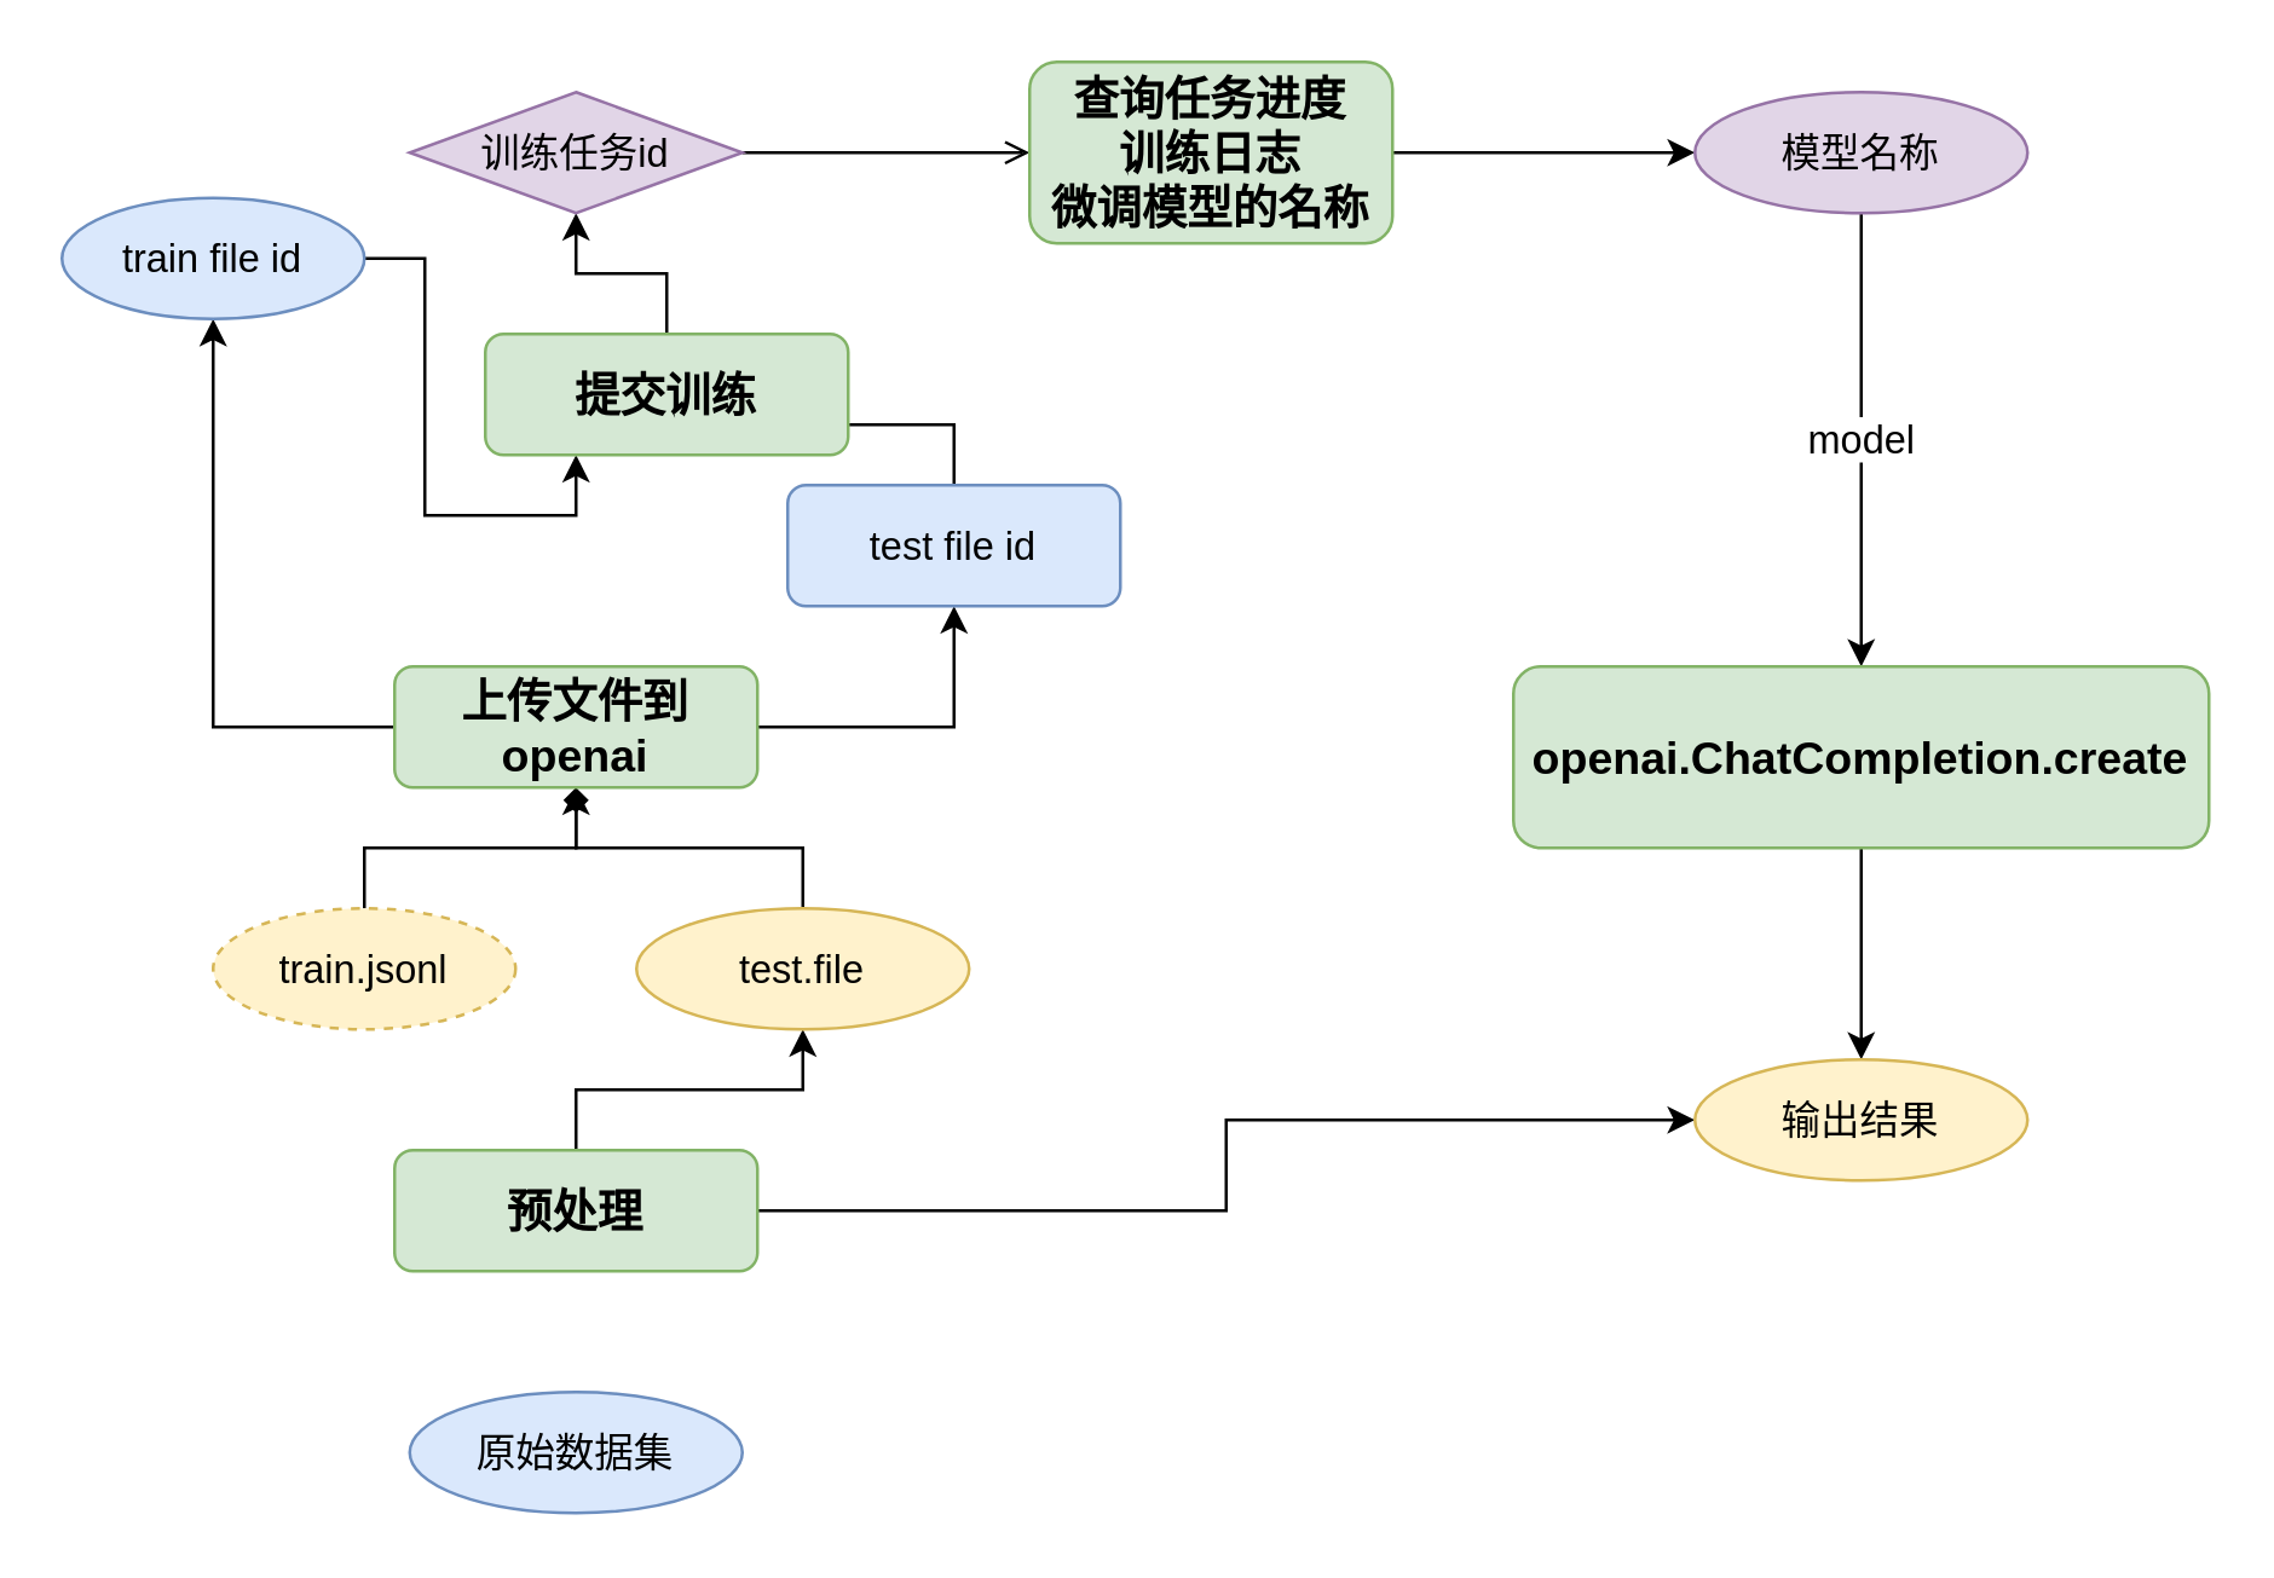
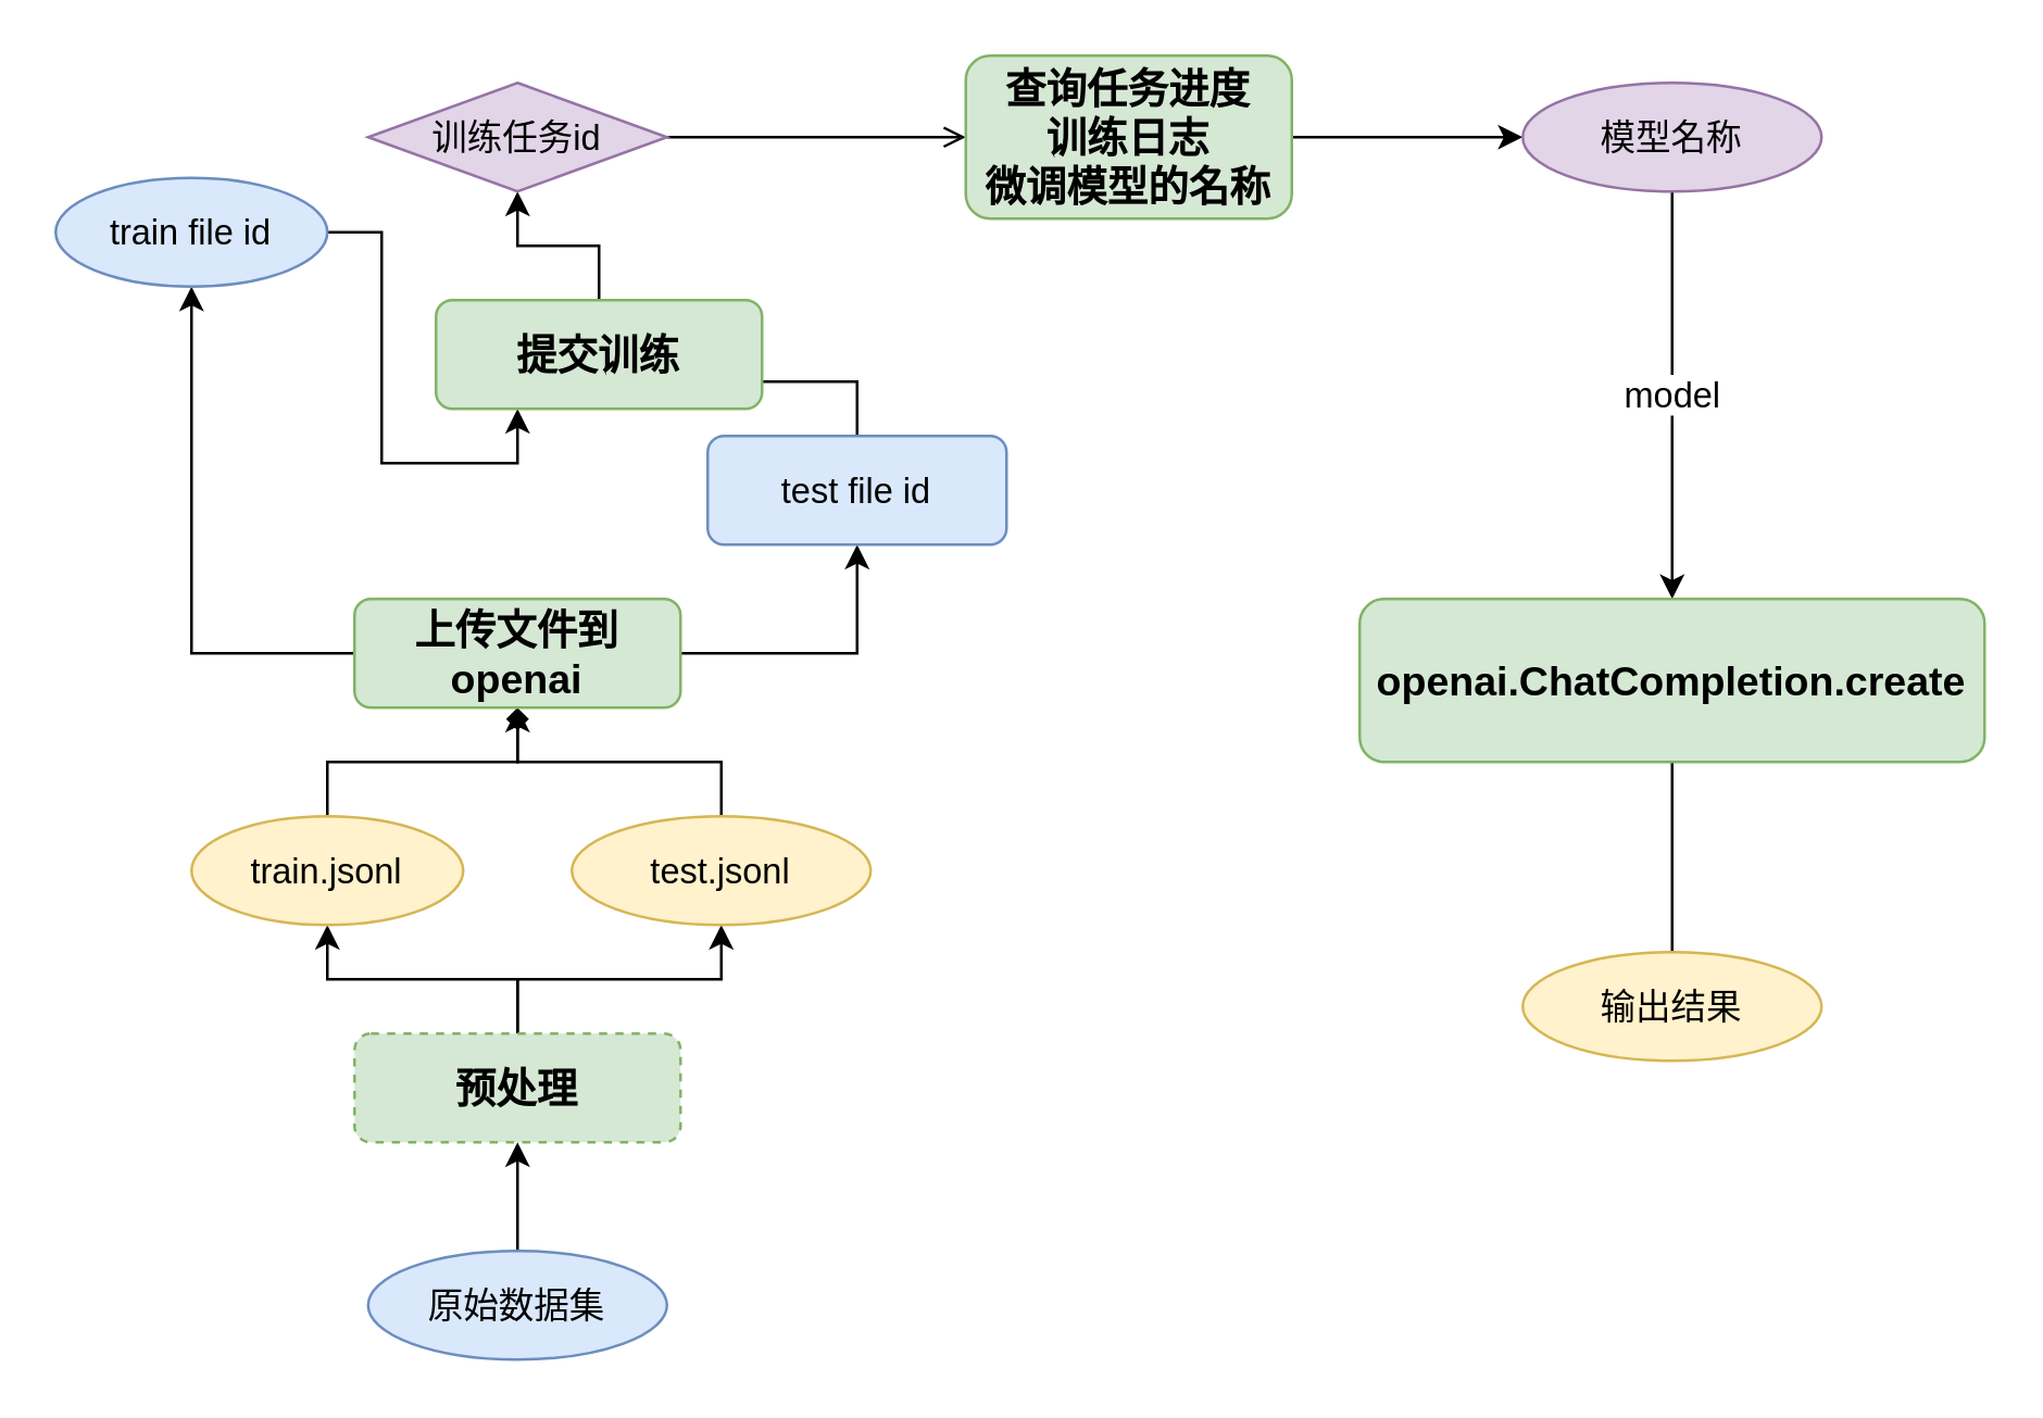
- <mxCell id="21" value="查询任务进度&lt;br style=&quot;font-size: 13px;&quot;&gt;训练日志&lt;br style=&quot;font-size: 13px;&quot;&gt;微调模型的名称" style="whiteSpace=wrap;html=1;rounded=1;fillColor=#d5e8d4;strokeColor=#82b366;fontStyle=1;fontSize=15;shadow=0;" vertex="1" parent="1"><mxGeometry x="340" y="20" width="120" height="60" as="geometry" /></mxCell>
+ <mxCell id="21" value="查询任务进度&lt;br style=&quot;font-size: 13px;&quot;&gt;训练日志&lt;br style=&quot;font-size: 13px;&quot;&gt;微调模型的名称" style="whiteSpace=wrap;html=1;rounded=1;fillColor=#d5e8d4;strokeColor=#82b366;fontStyle=1;fontSize=15;shadow=0;" vertex="1" parent="1"><mxGeometry x="355" y="20" width="120" height="60" as="geometry" /></mxCell>
- <mxCell id="6" value="train.jsonl" style="ellipse;whiteSpace=wrap;html=1;fillColor=#fff2cc;strokeColor=#d6b656;fontStyle=0;fontSize=13;shadow=0;dashed=1;" vertex="1" parent="1"><mxGeometry x="70" y="300" width="100" height="40" as="geometry" /></mxCell>
+ <mxCell id="6" value="train.jsonl" style="ellipse;whiteSpace=wrap;html=1;fillColor=#fff2cc;strokeColor=#d6b656;fontStyle=0;fontSize=13;shadow=0;" vertex="1" parent="1"><mxGeometry x="70" y="300" width="100" height="40" as="geometry" /></mxCell>
- <mxCell id="8" value="test.file" style="ellipse;whiteSpace=wrap;html=1;fillColor=#fff2cc;strokeColor=#d6b656;fontStyle=0;fontSize=13;shadow=0;" vertex="1" parent="1"><mxGeometry x="210" y="300" width="110" height="40" as="geometry" /></mxCell>
+ <mxCell id="8" value="test.jsonl" style="ellipse;whiteSpace=wrap;html=1;fillColor=#fff2cc;strokeColor=#d6b656;fontStyle=0;fontSize=13;shadow=0;" vertex="1" parent="1"><mxGeometry x="210" y="300" width="110" height="40" as="geometry" /></mxCell>
- <mxCell id="24" style="edgeStyle=orthogonalEdgeStyle;rounded=0;orthogonalLoop=1;jettySize=auto;html=1;entryX=0.5;entryY=0;entryDx=0;entryDy=0;fontStyle=0;fontSize=13;shadow=0;" edge="1" parent="1" source="25" target="26"><mxGeometry relative="1" as="geometry" /></mxCell>
+ <mxCell id="24" style="edgeStyle=orthogonalEdgeStyle;rounded=0;orthogonalLoop=1;jettySize=auto;html=1;entryX=0.5;entryY=0;entryDx=0;entryDy=0;fontStyle=0;fontSize=13;shadow=0;endArrow=none;" edge="1" parent="1" source="25" target="26"><mxGeometry relative="1" as="geometry" /></mxCell>
- <mxCell id="2" value="" style="edgeStyle=orthogonalEdgeStyle;rounded=0;orthogonalLoop=1;jettySize=auto;html=1;fontStyle=0;fontSize=13;shadow=0;" edge="1" parent="1" source="4" target="26"><mxGeometry relative="1" as="geometry"><mxPoint x="130" y="340" as="targetPoint" /></mxGeometry></mxCell>
+ <mxCell id="2" value="" style="edgeStyle=orthogonalEdgeStyle;rounded=0;orthogonalLoop=1;jettySize=auto;html=1;fontStyle=0;fontSize=13;shadow=0;" edge="1" parent="1" source="4" target="6"><mxGeometry relative="1" as="geometry"><mxPoint x="130" y="340" as="targetPoint" /></mxGeometry></mxCell>
- <mxCell id="4" value="预处理" style="rounded=1;whiteSpace=wrap;html=1;fillColor=#d5e8d4;strokeColor=#82b366;fontStyle=1;fontSize=15;shadow=0;" vertex="1" parent="1"><mxGeometry x="130" y="380" width="120" height="40" as="geometry" /></mxCell>
+ <mxCell id="4" value="预处理" style="rounded=1;whiteSpace=wrap;html=1;fillColor=#d5e8d4;strokeColor=#82b366;fontStyle=1;fontSize=15;shadow=0;dashed=1;" vertex="1" parent="1"><mxGeometry x="130" y="380" width="120" height="40" as="geometry" /></mxCell>
+ <mxCell id="27" style="edgeStyle=orthogonalEdgeStyle;rounded=0;orthogonalLoop=1;jettySize=auto;html=1;entryX=0.5;entryY=1;entryDx=0;entryDy=0;" edge="1" parent="1" source="28" target="4"><mxGeometry relative="1" as="geometry" /></mxCell>
